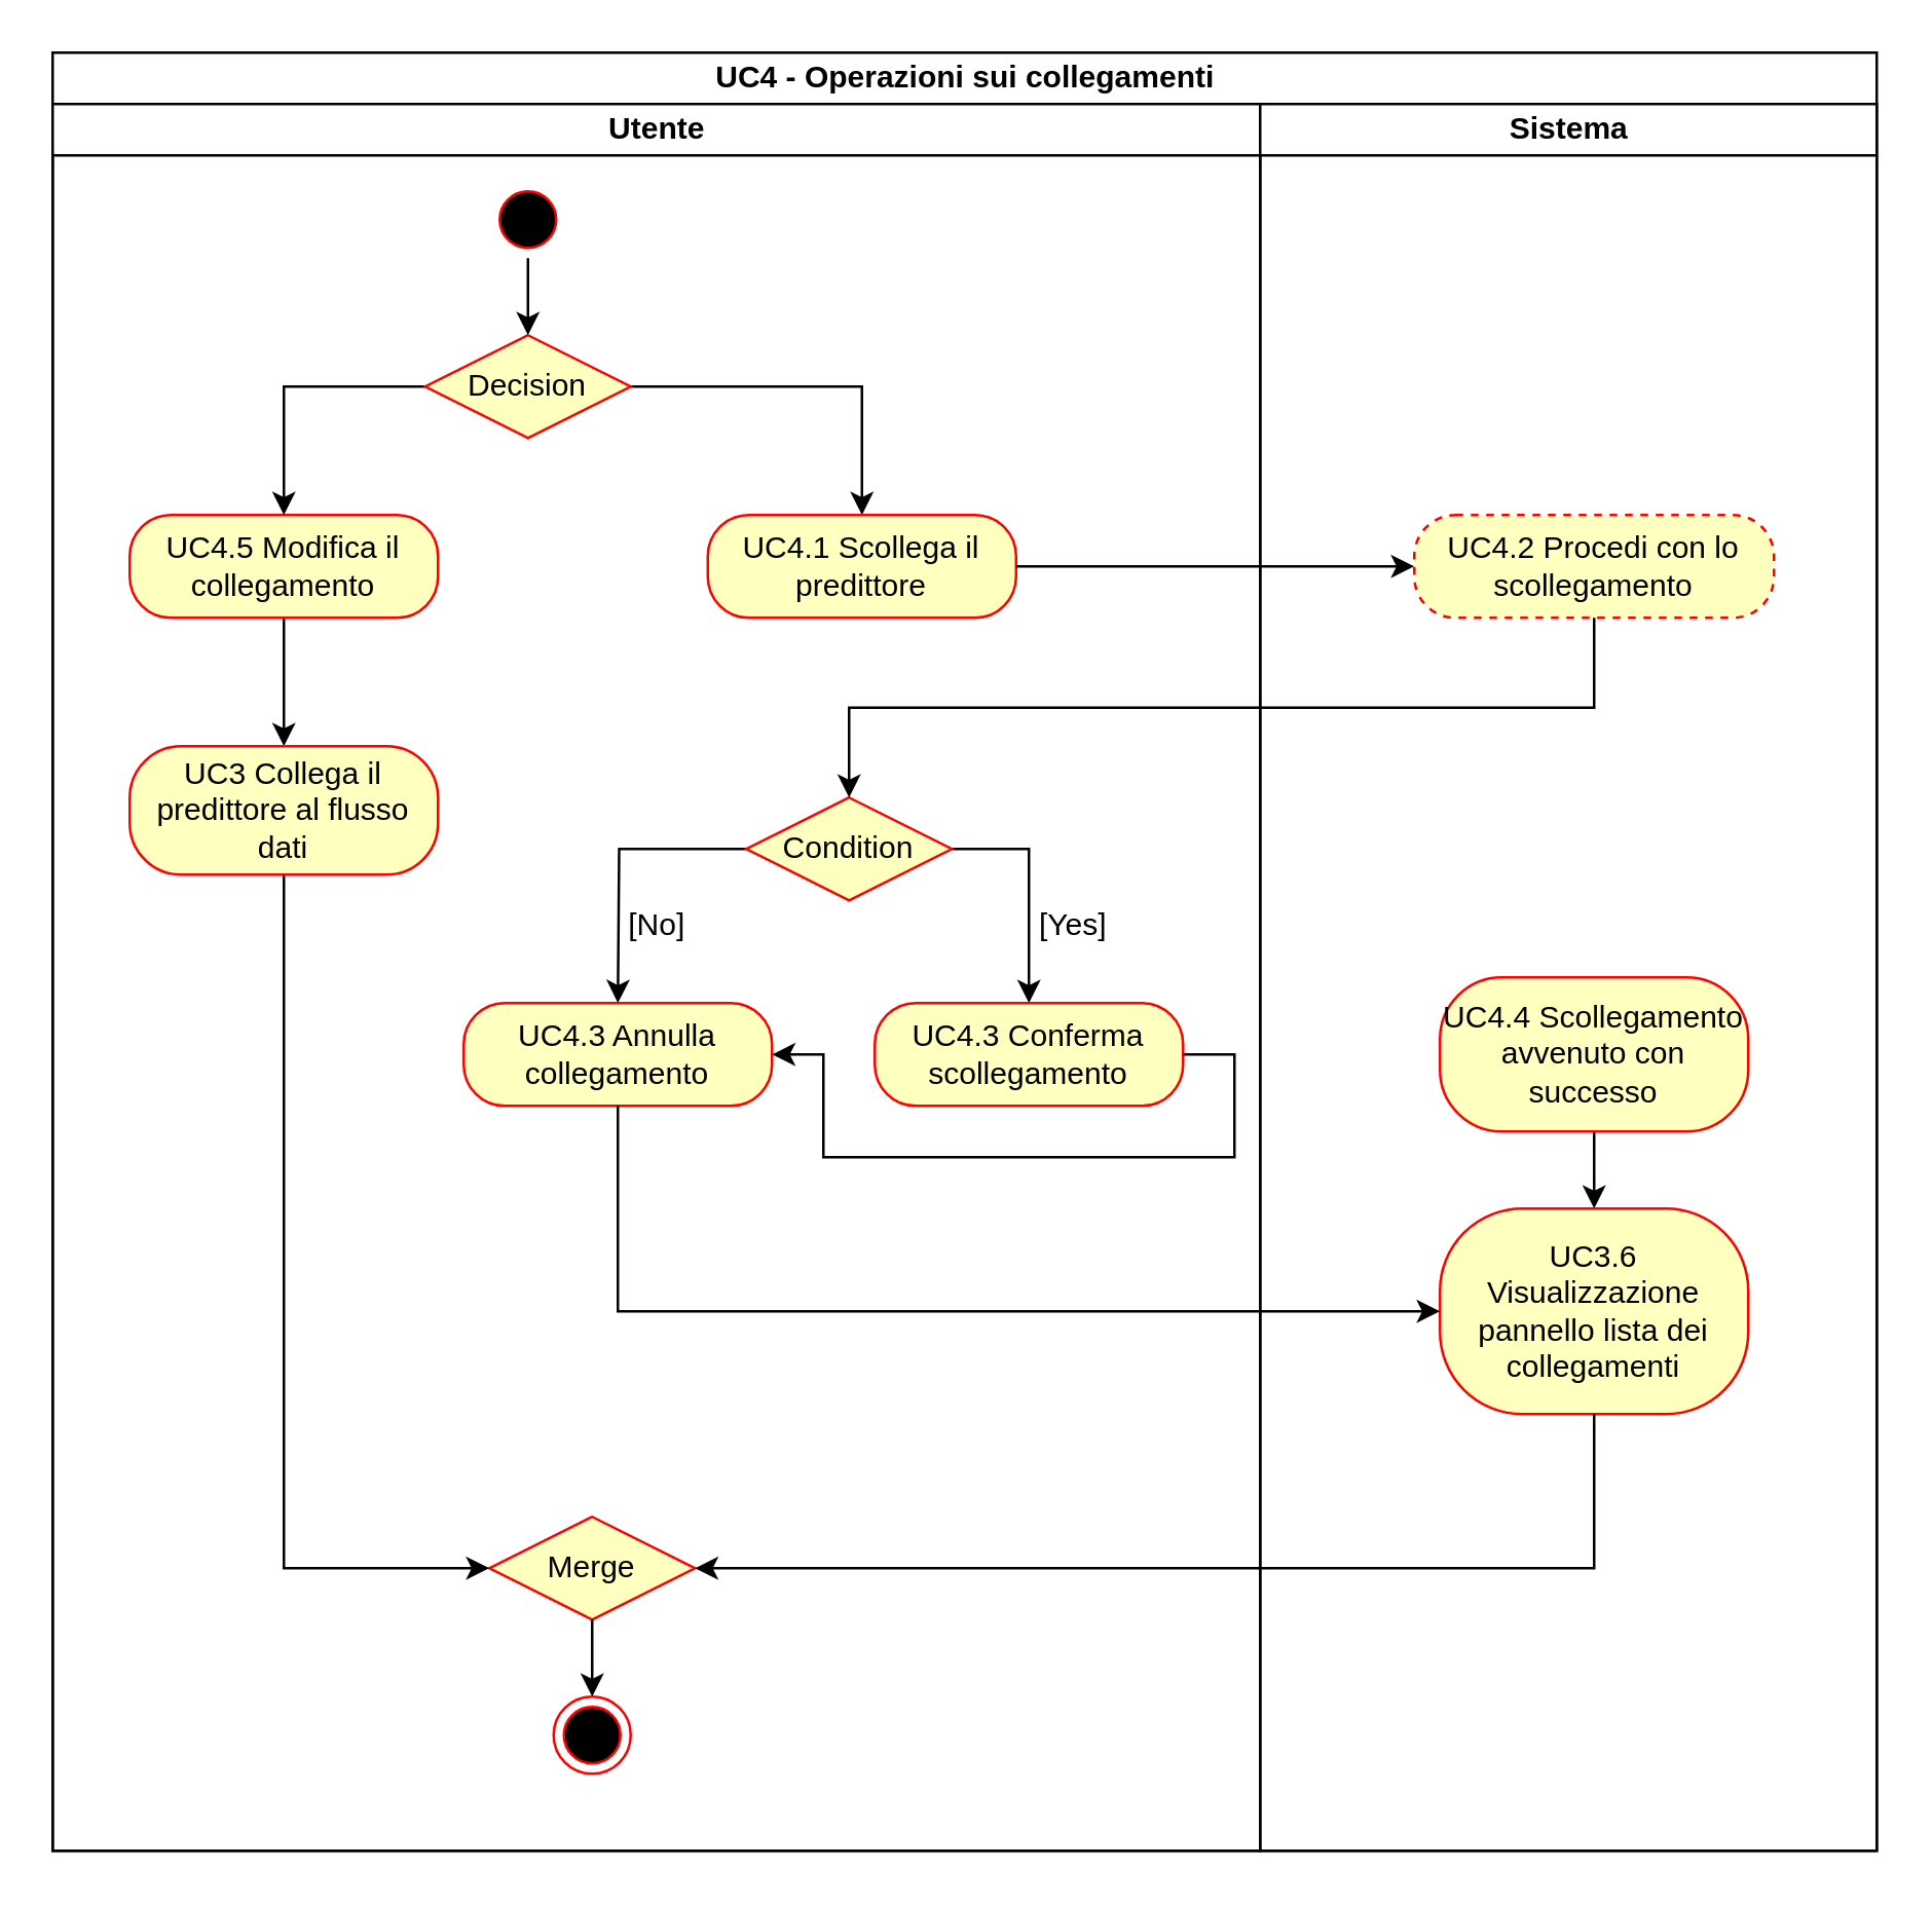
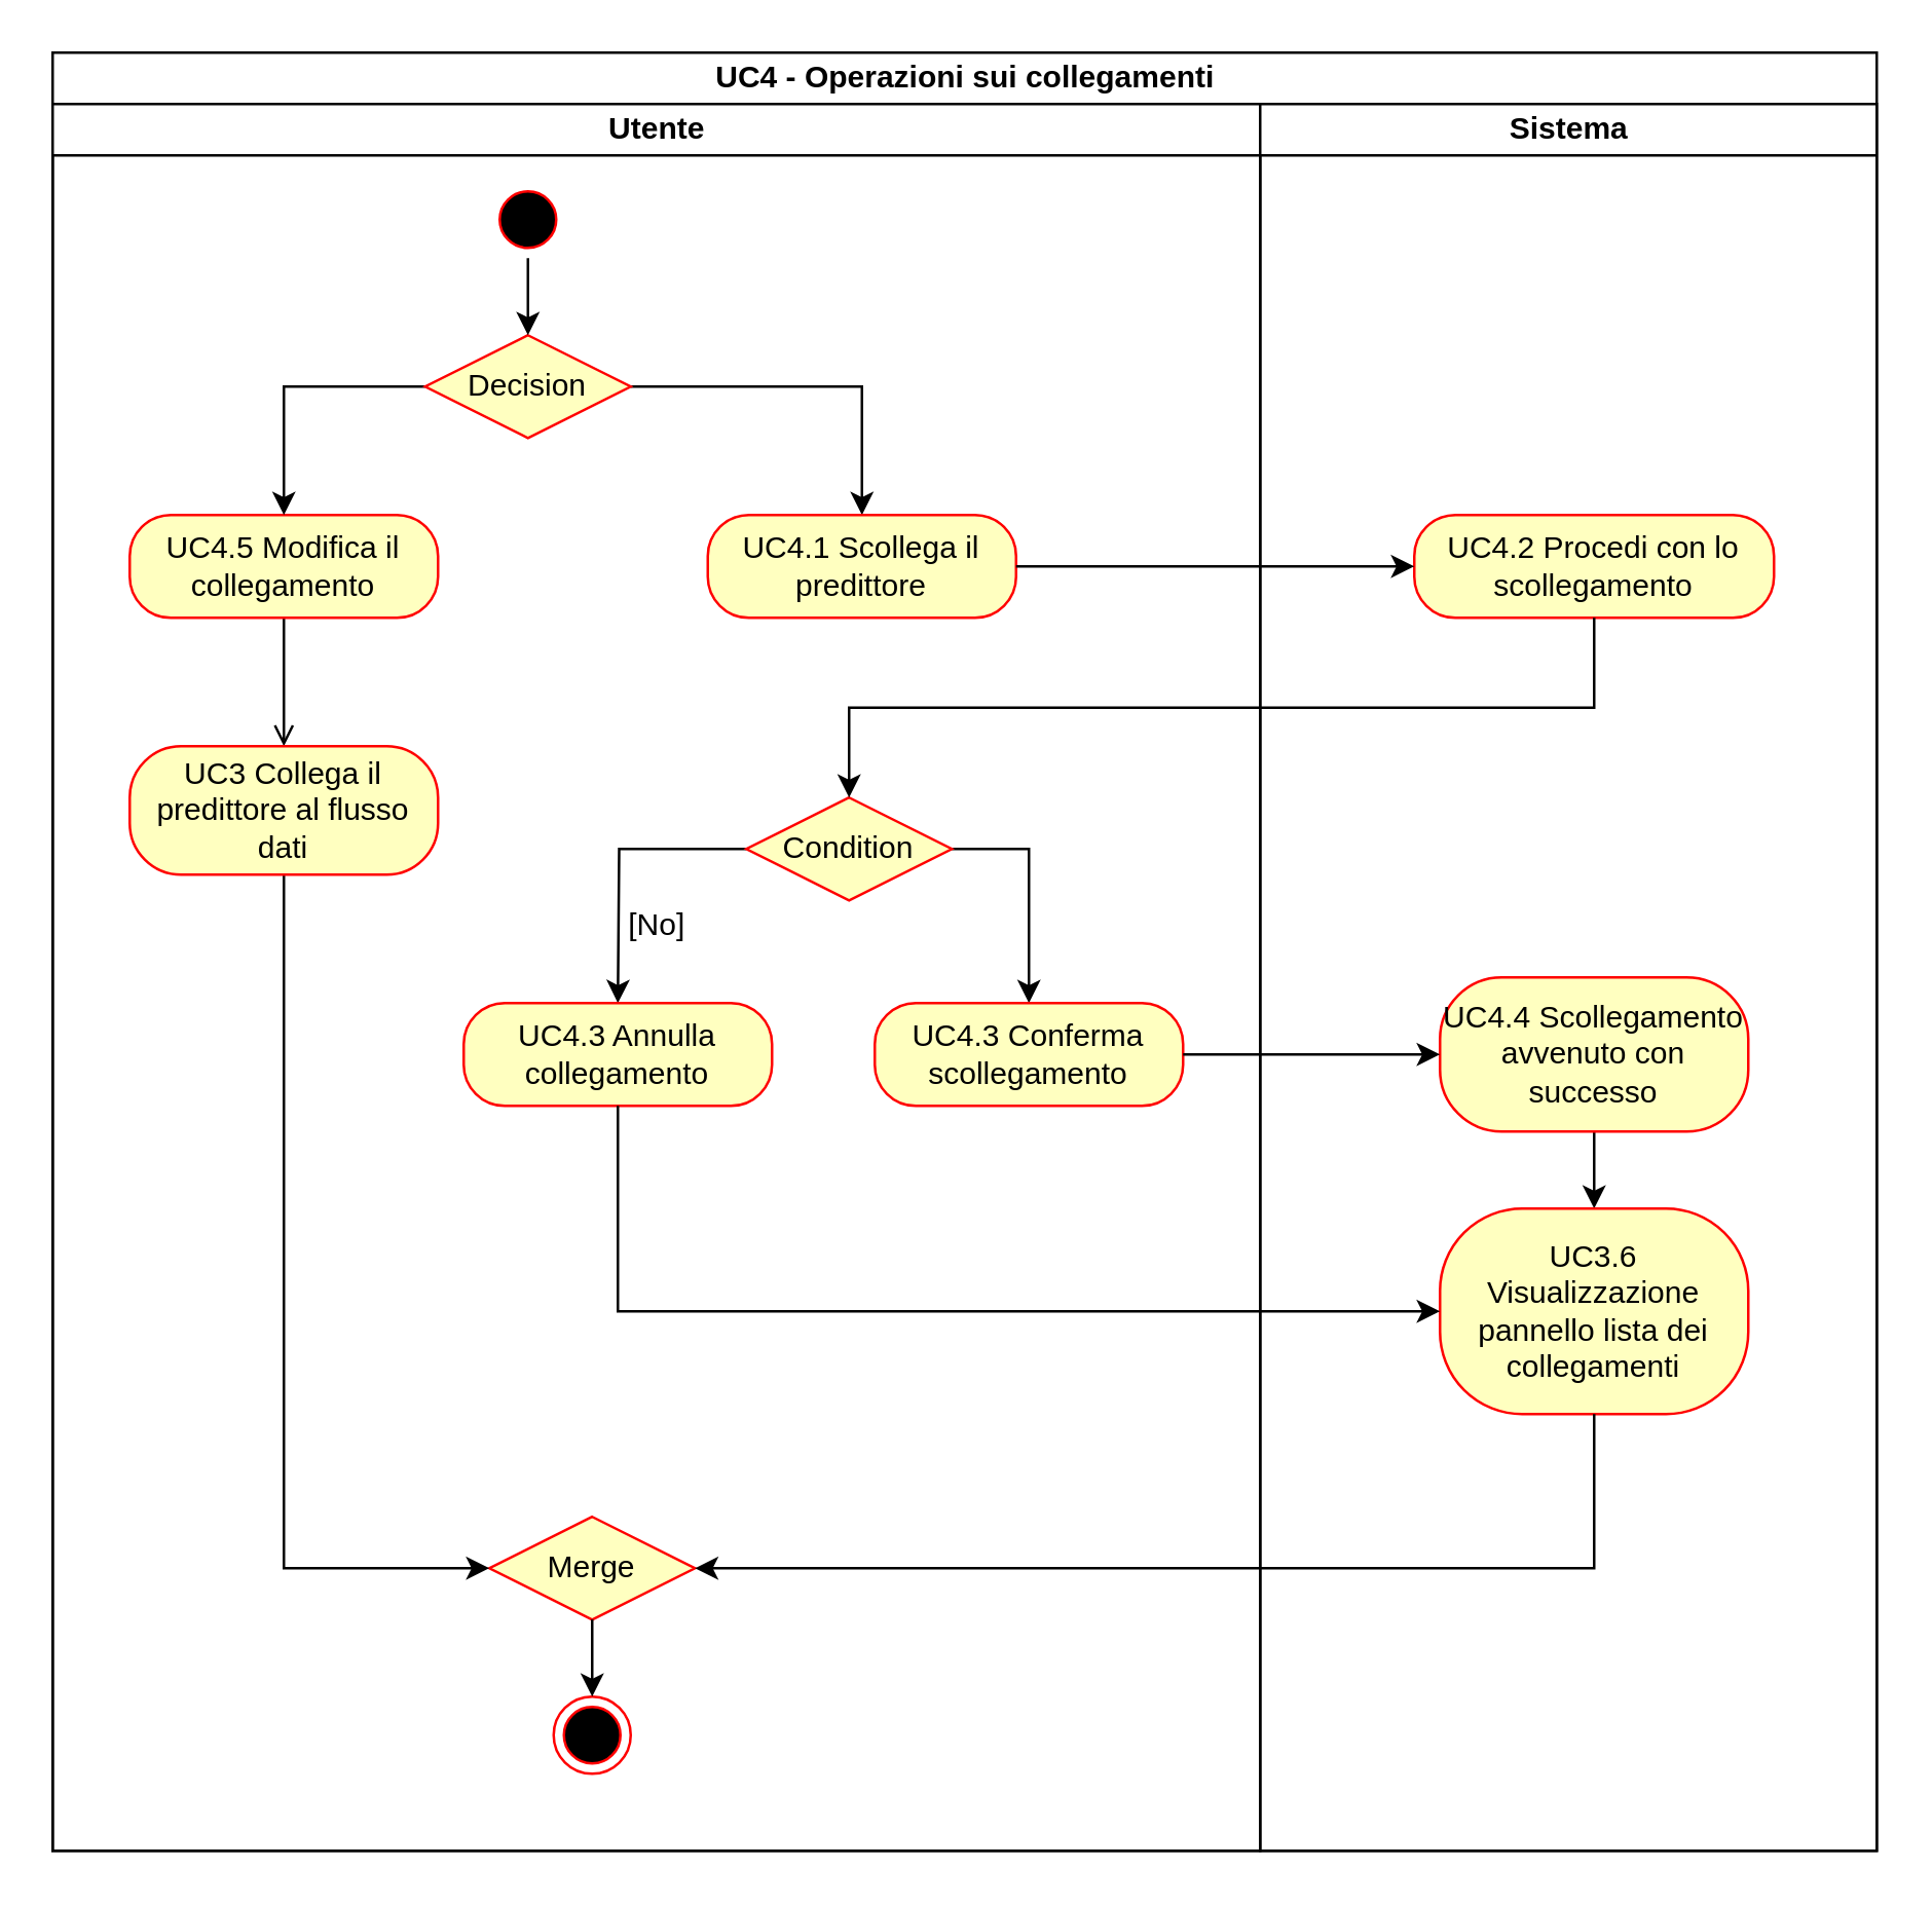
- <mxCell id="26" value="UC4.2 Procedi con lo scollegamento" style="rounded=1;whiteSpace=wrap;html=1;arcSize=40;fontColor=#000000;fillColor=#ffffc0;strokeColor=#ff0000;dashed=1;" parent="23" vertex="1"><mxGeometry x="60" y="160" width="140" height="40" as="geometry" /></mxCell>
+ <mxCell id="26" value="UC4.2 Procedi con lo scollegamento" style="rounded=1;whiteSpace=wrap;html=1;arcSize=40;fontColor=#000000;fillColor=#ffffc0;strokeColor=#ff0000;" parent="23" vertex="1"><mxGeometry x="60" y="160" width="140" height="40" as="geometry" /></mxCell>
- <mxCell id="4" style="edgeStyle=orthogonalEdgeStyle;rounded=0;orthogonalLoop=1;jettySize=auto;html=1;exitX=0.5;exitY=1;exitDx=0;exitDy=0;strokeColor=#000000;" parent="3" source="5" target="20" edge="1"><mxGeometry relative="1" as="geometry" /></mxCell>
+ <mxCell id="4" style="edgeStyle=orthogonalEdgeStyle;rounded=0;orthogonalLoop=1;jettySize=auto;html=1;exitX=0.5;exitY=1;exitDx=0;exitDy=0;strokeColor=#000000;endArrow=open;" parent="3" source="5" target="20" edge="1"><mxGeometry relative="1" as="geometry" /></mxCell>
- <mxCell id="21" value="[Yes]" style="text;html=1;align=center;verticalAlign=middle;resizable=0;points=[];autosize=1;" parent="3" vertex="1"><mxGeometry x="377" y="310" width="40" height="20" as="geometry" /></mxCell>
- <mxCell id="30" style="edgeStyle=orthogonalEdgeStyle;rounded=0;orthogonalLoop=1;jettySize=auto;html=1;exitX=1;exitY=0.5;exitDx=0;exitDy=0;strokeColor=#000000;" parent="2" source="18" target="14" edge="1"><mxGeometry relative="1" as="geometry" /></mxCell>
+ <mxCell id="30" style="edgeStyle=orthogonalEdgeStyle;rounded=0;orthogonalLoop=1;jettySize=auto;html=1;exitX=1;exitY=0.5;exitDx=0;exitDy=0;entryX=0;entryY=0.5;entryDx=0;entryDy=0;strokeColor=#000000;" parent="2" source="18" target="25" edge="1"><mxGeometry relative="1" as="geometry" /></mxCell>
